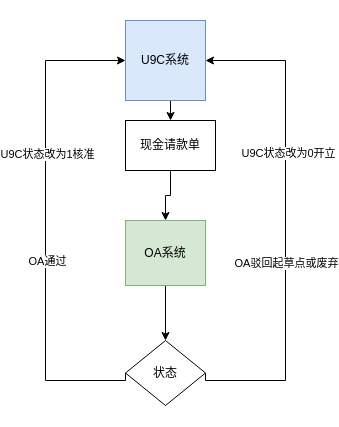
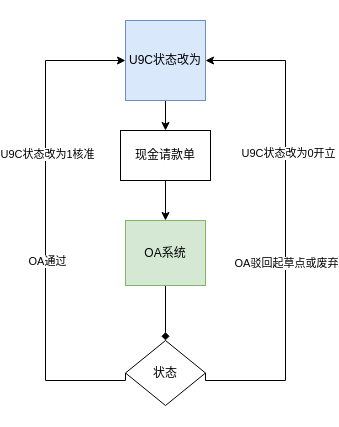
- <mxCell id="3" value="U9C系统" style="whiteSpace=wrap;html=1;aspect=fixed;fillColor=#dae8fc;strokeColor=#6c8ebf;" vertex="1" parent="1"><mxGeometry x="100" y="20" width="80" height="80" as="geometry" /></mxCell>
+ <mxCell id="3" value="U9C状态改为" style="whiteSpace=wrap;html=1;aspect=fixed;fillColor=#dae8fc;strokeColor=#6c8ebf;" vertex="1" parent="1"><mxGeometry x="100" y="20" width="80" height="80" as="geometry" /></mxCell>
- <mxCell id="5" value="现金请款单" style="rounded=0;whiteSpace=wrap;html=1;" vertex="1" parent="1"><mxGeometry x="100" y="120" width="90" height="50" as="geometry" /></mxCell>
+ <mxCell id="5" value="现金请款单" style="rounded=0;whiteSpace=wrap;html=1;" vertex="1" parent="1"><mxGeometry x="95" y="130" width="90" height="50" as="geometry" /></mxCell>
- <mxCell id="6" style="edgeStyle=orthogonalEdgeStyle;rounded=0;orthogonalLoop=1;jettySize=auto;html=1;exitX=0.5;exitY=1;exitDx=0;exitDy=0;entryX=0.5;entryY=0;entryDx=0;entryDy=0;" edge="1" parent="1" source="7" target="14"><mxGeometry relative="1" as="geometry" /></mxCell>
+ <mxCell id="6" style="edgeStyle=orthogonalEdgeStyle;rounded=0;orthogonalLoop=1;jettySize=auto;html=1;exitX=0.5;exitY=1;exitDx=0;exitDy=0;entryX=0.5;entryY=0;entryDx=0;entryDy=0;endArrow=diamond;" edge="1" parent="1" source="7" target="14"><mxGeometry relative="1" as="geometry" /></mxCell>
